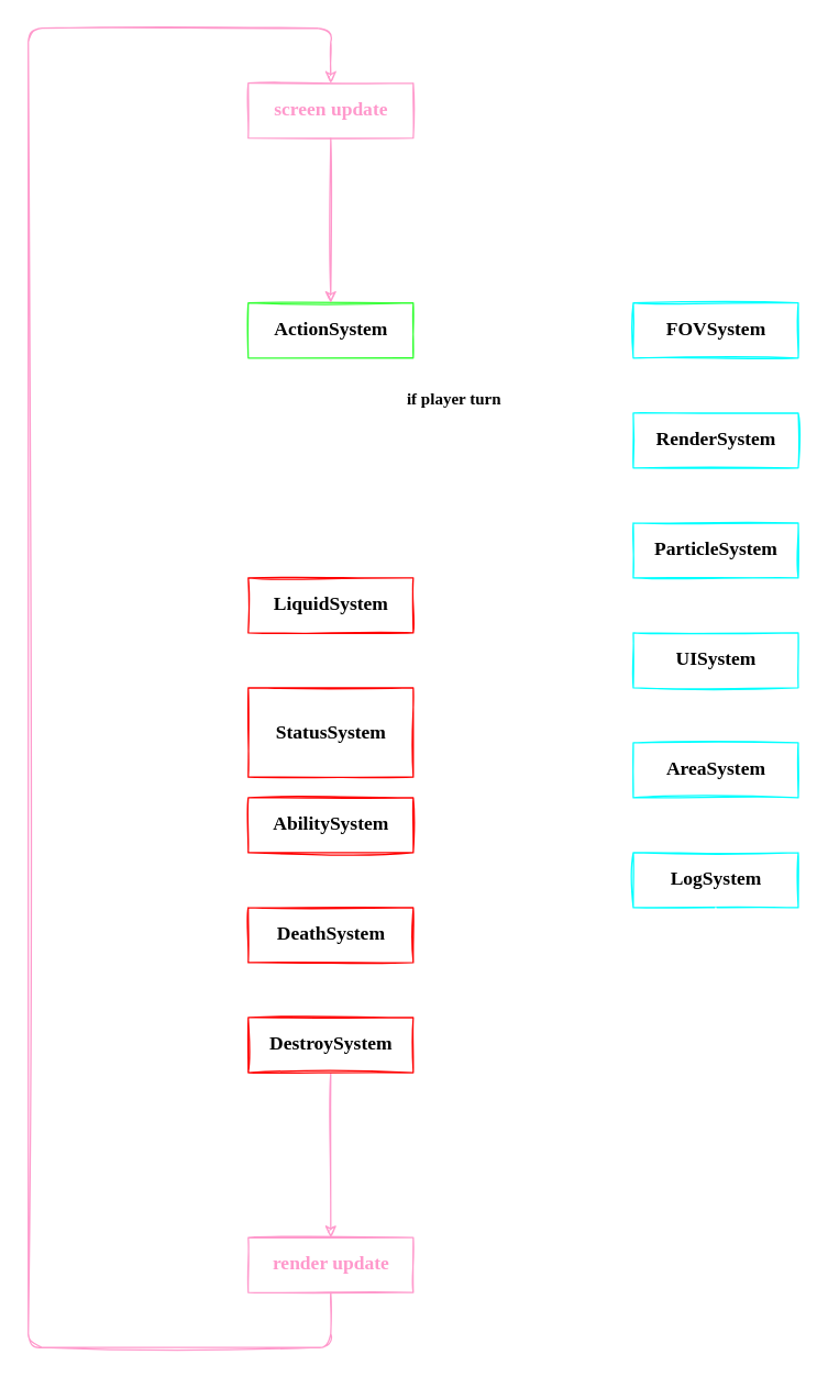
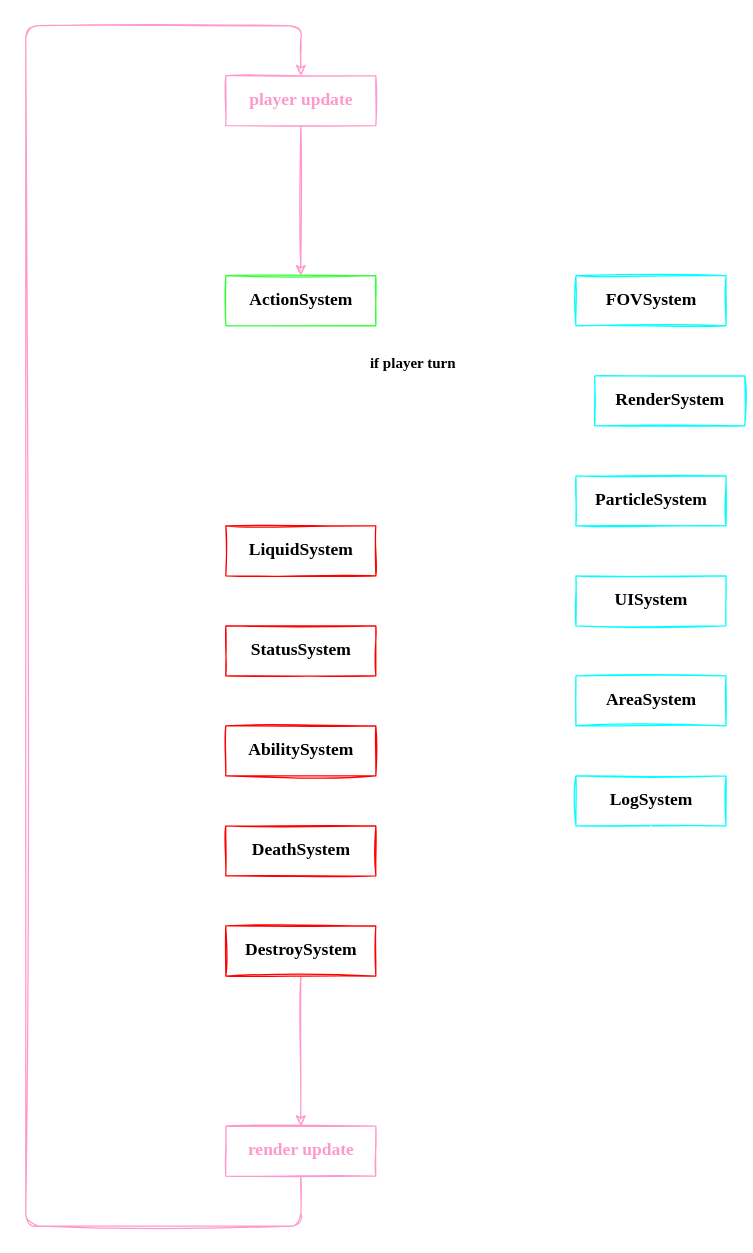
- <mxCell id="28" value="screen update" style="html=1;sketch=1;fontFamily=Architects Daughter;fontSource=https%3A%2F%2Ffonts.googleapis.com%2Fcss%3Ffamily%3DArchitects%2BDaughter;fontStyle=1;fontSize=14;labelBorderColor=none;labelBackgroundColor=none;movable=1;resizable=1;rotatable=1;deletable=1;editable=1;connectable=1;fontColor=#FF99CC;strokeColor=#FF99CC;" vertex="1" parent="1"><mxGeometry x="179.97" y="60" width="120" height="40" as="geometry" /></mxCell>
+ <mxCell id="28" value="player update" style="html=1;sketch=1;fontFamily=Architects Daughter;fontSource=https%3A%2F%2Ffonts.googleapis.com%2Fcss%3Ffamily%3DArchitects%2BDaughter;fontStyle=1;fontSize=14;labelBorderColor=none;labelBackgroundColor=none;movable=1;resizable=1;rotatable=1;deletable=1;editable=1;connectable=1;fontColor=#FF99CC;strokeColor=#FF99CC;" vertex="1" parent="1"><mxGeometry x="179.97" y="60" width="120" height="40" as="geometry" /></mxCell>
- <mxCell id="17" value="RenderSystem" style="html=1;fontFamily=Architects Daughter;fontSource=https%3A%2F%2Ffonts.googleapis.com%2Fcss%3Ffamily%3DArchitects%2BDaughter;fontStyle=1;sketch=1;fontSize=14;strokeColor=#00FFFF;" vertex="1" parent="1"><mxGeometry x="459.97" y="300" width="120" height="40" as="geometry" /></mxCell>
+ <mxCell id="17" value="RenderSystem" style="html=1;fontFamily=Architects Daughter;fontSource=https%3A%2F%2Ffonts.googleapis.com%2Fcss%3Ffamily%3DArchitects%2BDaughter;fontStyle=1;sketch=1;fontSize=14;strokeColor=#00FFFF;" vertex="1" parent="1"><mxGeometry x="474.97" y="300" width="120" height="40" as="geometry" /></mxCell>
- <mxCell id="8" value="StatusSystem" style="html=1;fontFamily=Architects Daughter;fontSource=https%3A%2F%2Ffonts.googleapis.com%2Fcss%3Ffamily%3DArchitects%2BDaughter;fontStyle=1;sketch=1;fontSize=14;strokeColor=#FF0000;" vertex="1" parent="1"><mxGeometry x="179.97" y="500" width="120" height="65" as="geometry" /></mxCell>
+ <mxCell id="8" value="StatusSystem" style="html=1;fontFamily=Architects Daughter;fontSource=https%3A%2F%2Ffonts.googleapis.com%2Fcss%3Ffamily%3DArchitects%2BDaughter;fontStyle=1;sketch=1;fontSize=14;strokeColor=#FF0000;" vertex="1" parent="1"><mxGeometry x="179.97" y="500" width="120" height="40" as="geometry" /></mxCell>
